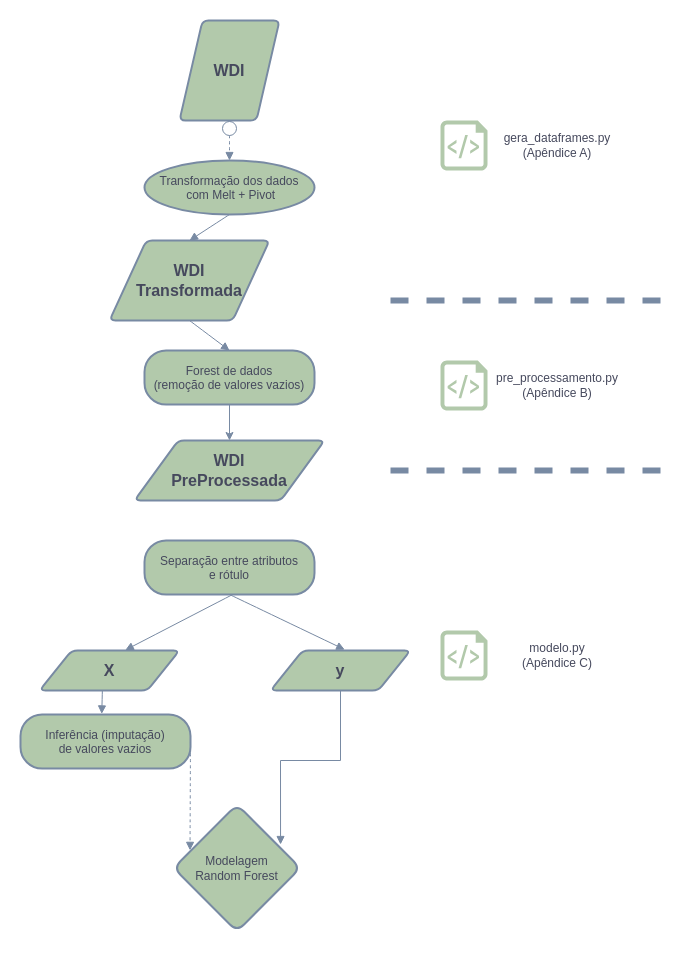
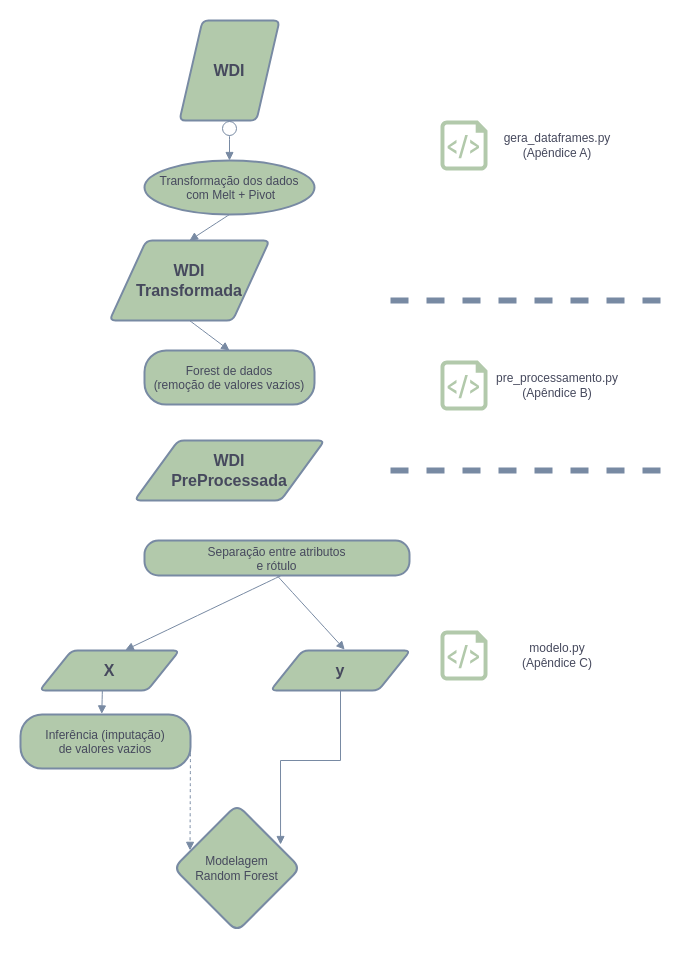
- <mxCell id="3" value="" style="curved=1;startArrow=circle;startFill=0;endArrow=block;exitX=0.5;exitY=1;entryX=0.5;entryY=0;exitDx=0;exitDy=0;rounded=1;labelBackgroundColor=none;strokeColor=#788AA3;fontColor=default;entryDx=0;entryDy=0;dashed=1;" parent="1" source="4" target="2" edge="1"><mxGeometry relative="1" as="geometry"><Array as="points" /><mxPoint x="-295" y="571" as="sourcePoint" /></mxGeometry></mxCell>
+ <mxCell id="3" value="" style="curved=1;startArrow=circle;startFill=0;endArrow=block;exitX=0.5;exitY=1;entryX=0.5;entryY=0;exitDx=0;exitDy=0;rounded=1;labelBackgroundColor=none;strokeColor=#788AA3;fontColor=default;entryDx=0;entryDy=0;" parent="1" source="4" target="2" edge="1"><mxGeometry relative="1" as="geometry"><Array as="points" /><mxPoint x="-295" y="571" as="sourcePoint" /></mxGeometry></mxCell>
- <mxCell id="15" style="edgeStyle=orthogonalEdgeStyle;rounded=0;orthogonalLoop=1;jettySize=auto;html=1;exitX=0.5;exitY=1;exitDx=0;exitDy=0;strokeColor=#788AA3;fontColor=#46495D;fillColor=#B2C9AB;" parent="1" source="14" target="25" edge="1"><mxGeometry relative="1" as="geometry" /></mxCell>
- <mxCell id="17" value="Separação entre atributos&#10;e rótulo" style="rounded=1;arcSize=40;strokeWidth=2;labelBackgroundColor=none;fillColor=#B2C9AB;strokeColor=#788AA3;fontColor=#46495D;" parent="1" vertex="1"><mxGeometry x="144" y="540" width="170" height="54" as="geometry" /></mxCell>
+ <mxCell id="17" value="Separação entre atributos&#10;e rótulo" style="rounded=1;arcSize=40;strokeWidth=2;labelBackgroundColor=none;fillColor=#B2C9AB;strokeColor=#788AA3;fontColor=#46495D;" parent="1" vertex="1"><mxGeometry x="144" y="540" width="265" height="35" as="geometry" /></mxCell>
